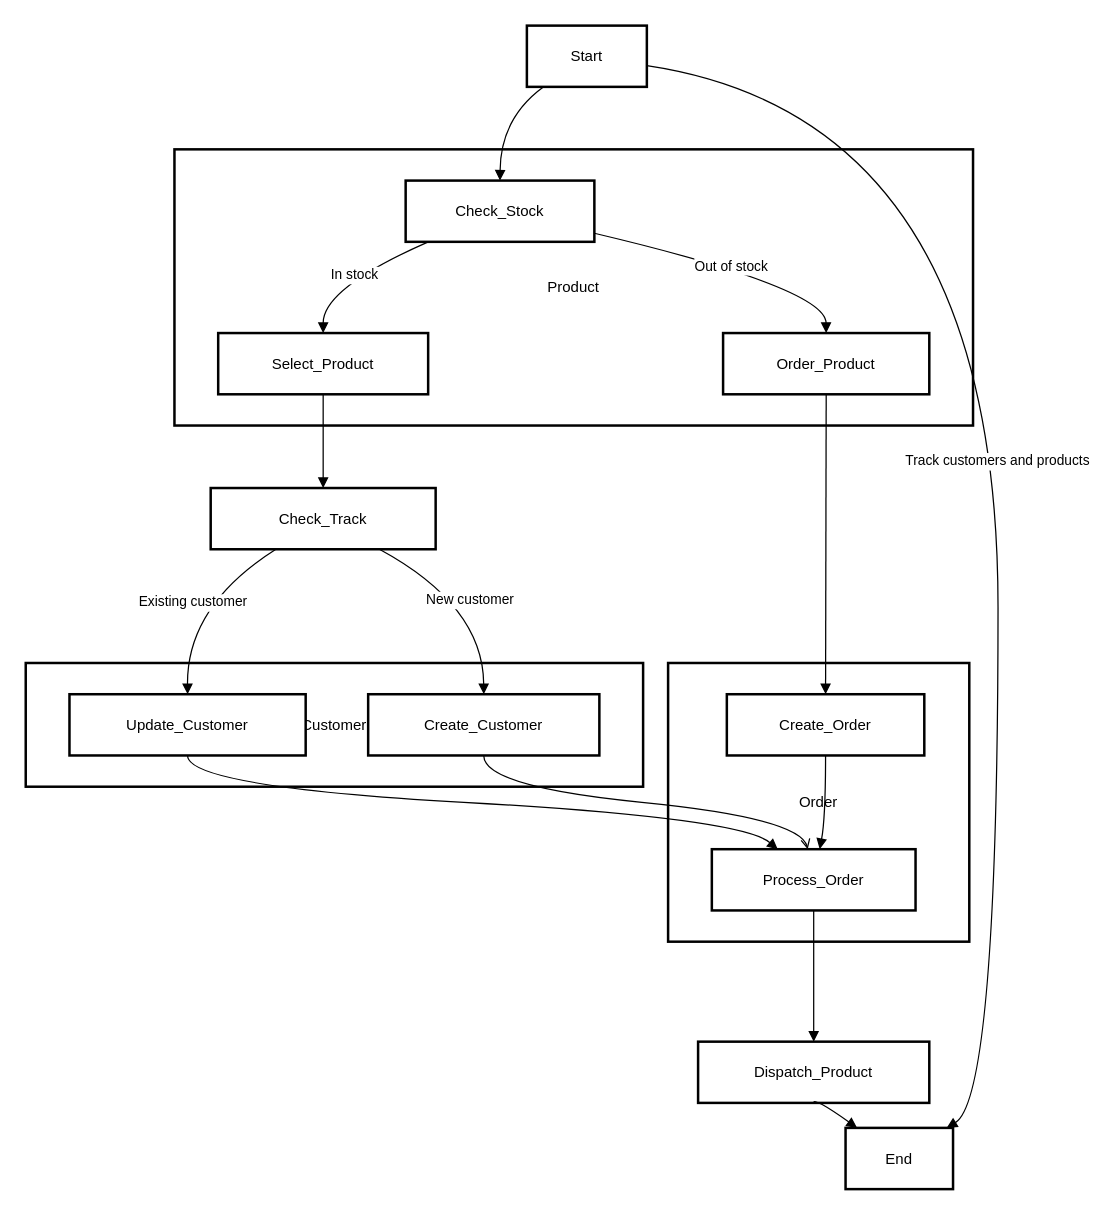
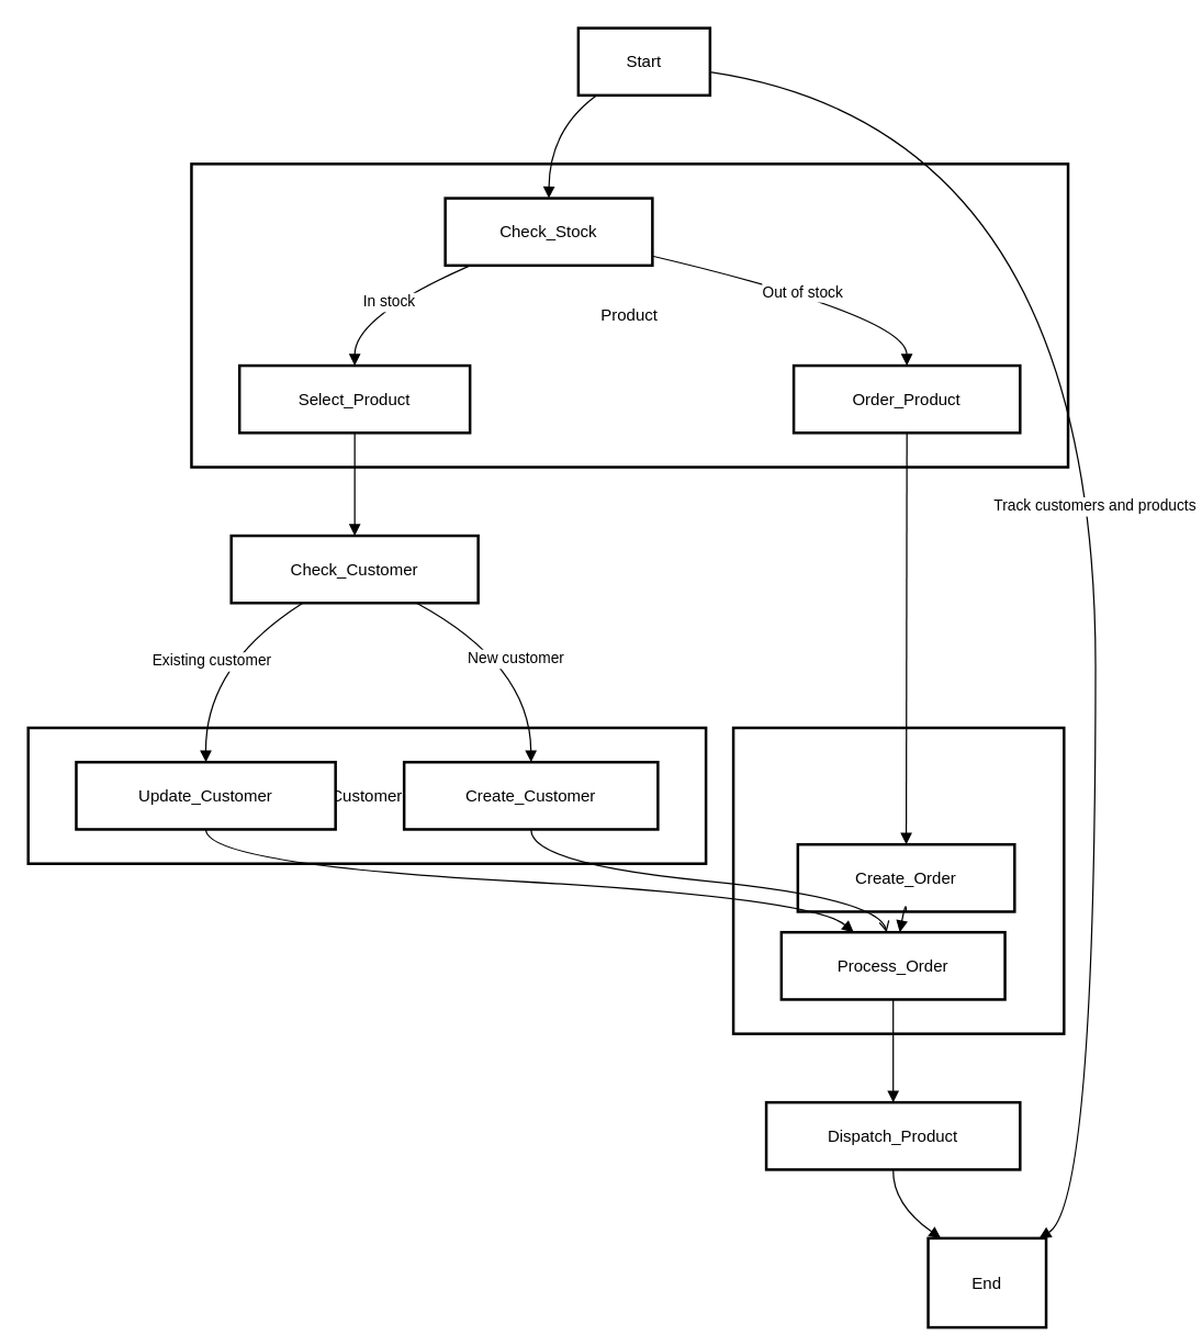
- <mxCell id="9" value="Check_Track" style="whiteSpace=wrap;strokeWidth=2;" vertex="1" parent="1"><mxGeometry x="168" y="390" width="180" height="49" as="geometry" /></mxCell>
+ <mxCell id="9" value="Check_Customer" style="whiteSpace=wrap;strokeWidth=2;" vertex="1" parent="1"><mxGeometry x="168" y="390" width="180" height="49" as="geometry" /></mxCell>
- <mxCell id="10" value="Create_Order" style="whiteSpace=wrap;strokeWidth=2;" vertex="1" parent="1"><mxGeometry x="581" y="555" width="158" height="49" as="geometry" /></mxCell>
+ <mxCell id="10" value="Create_Order" style="whiteSpace=wrap;strokeWidth=2;" vertex="1" parent="1"><mxGeometry x="581" y="615" width="158" height="49" as="geometry" /></mxCell>
- <mxCell id="14" value="Dispatch_Product" style="whiteSpace=wrap;strokeWidth=2;" vertex="1" parent="1"><mxGeometry x="558" y="833" width="185" height="49" as="geometry" /></mxCell>
+ <mxCell id="14" value="Dispatch_Product" style="whiteSpace=wrap;strokeWidth=2;" vertex="1" parent="1"><mxGeometry x="558" y="803" width="185" height="49" as="geometry" /></mxCell>
- <mxCell id="15" value="End" style="whiteSpace=wrap;strokeWidth=2;" vertex="1" parent="1"><mxGeometry x="676" y="902" width="86" height="49" as="geometry" /></mxCell>
+ <mxCell id="15" value="End" style="whiteSpace=wrap;strokeWidth=2;" vertex="1" parent="1"><mxGeometry x="676" y="902" width="86" height="65" as="geometry" /></mxCell>
